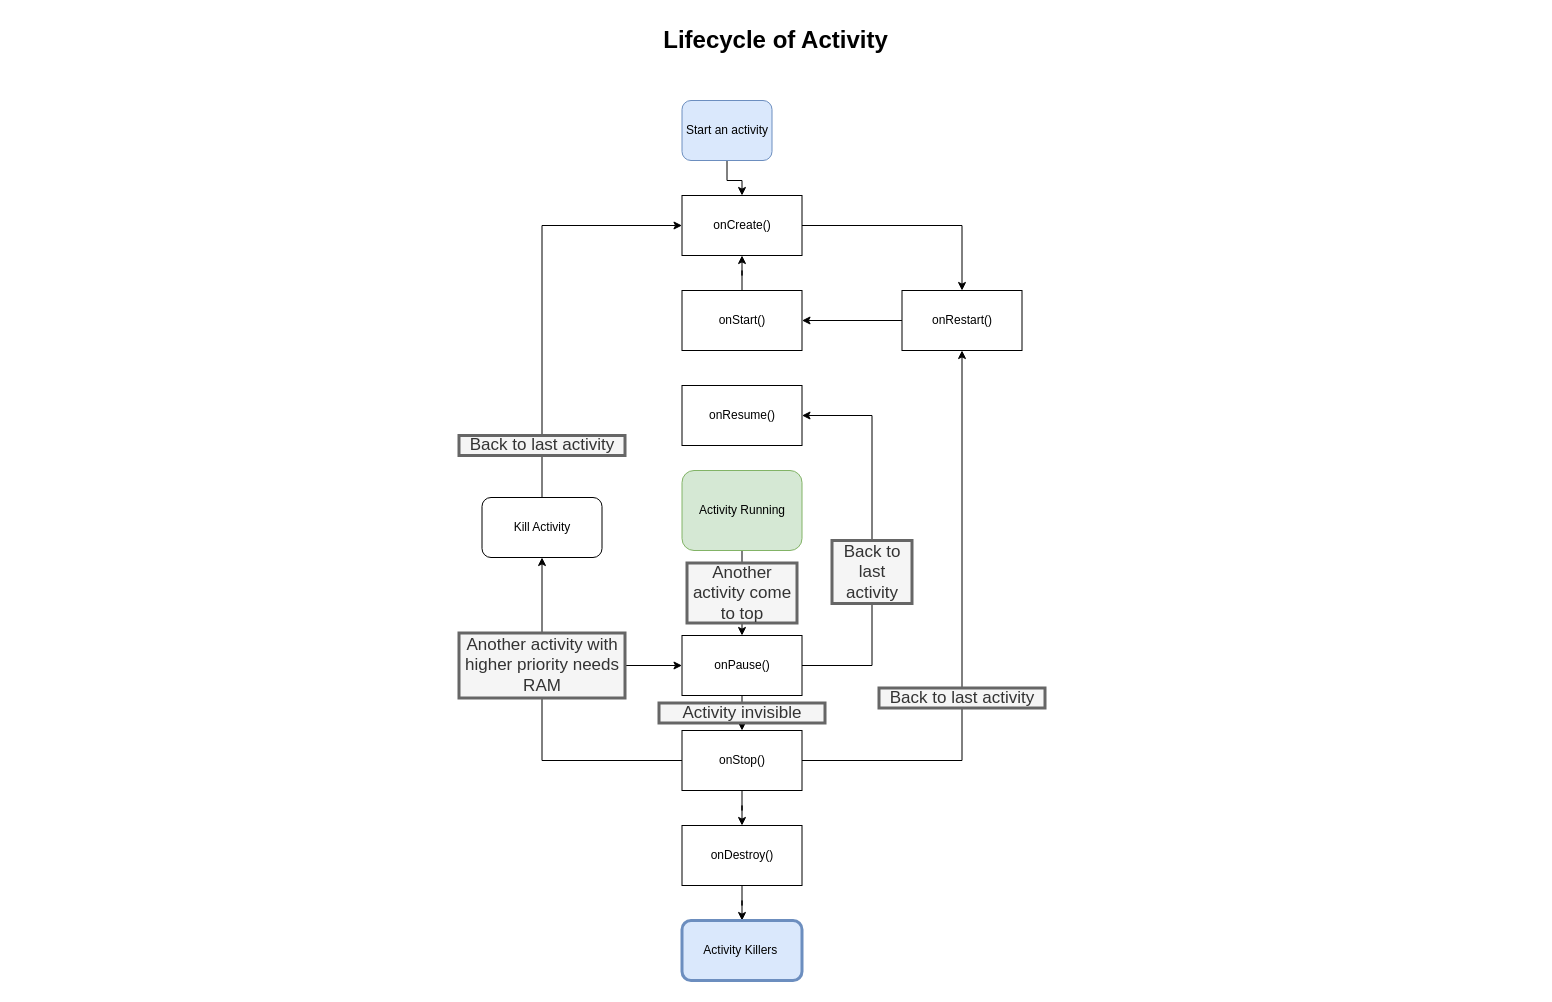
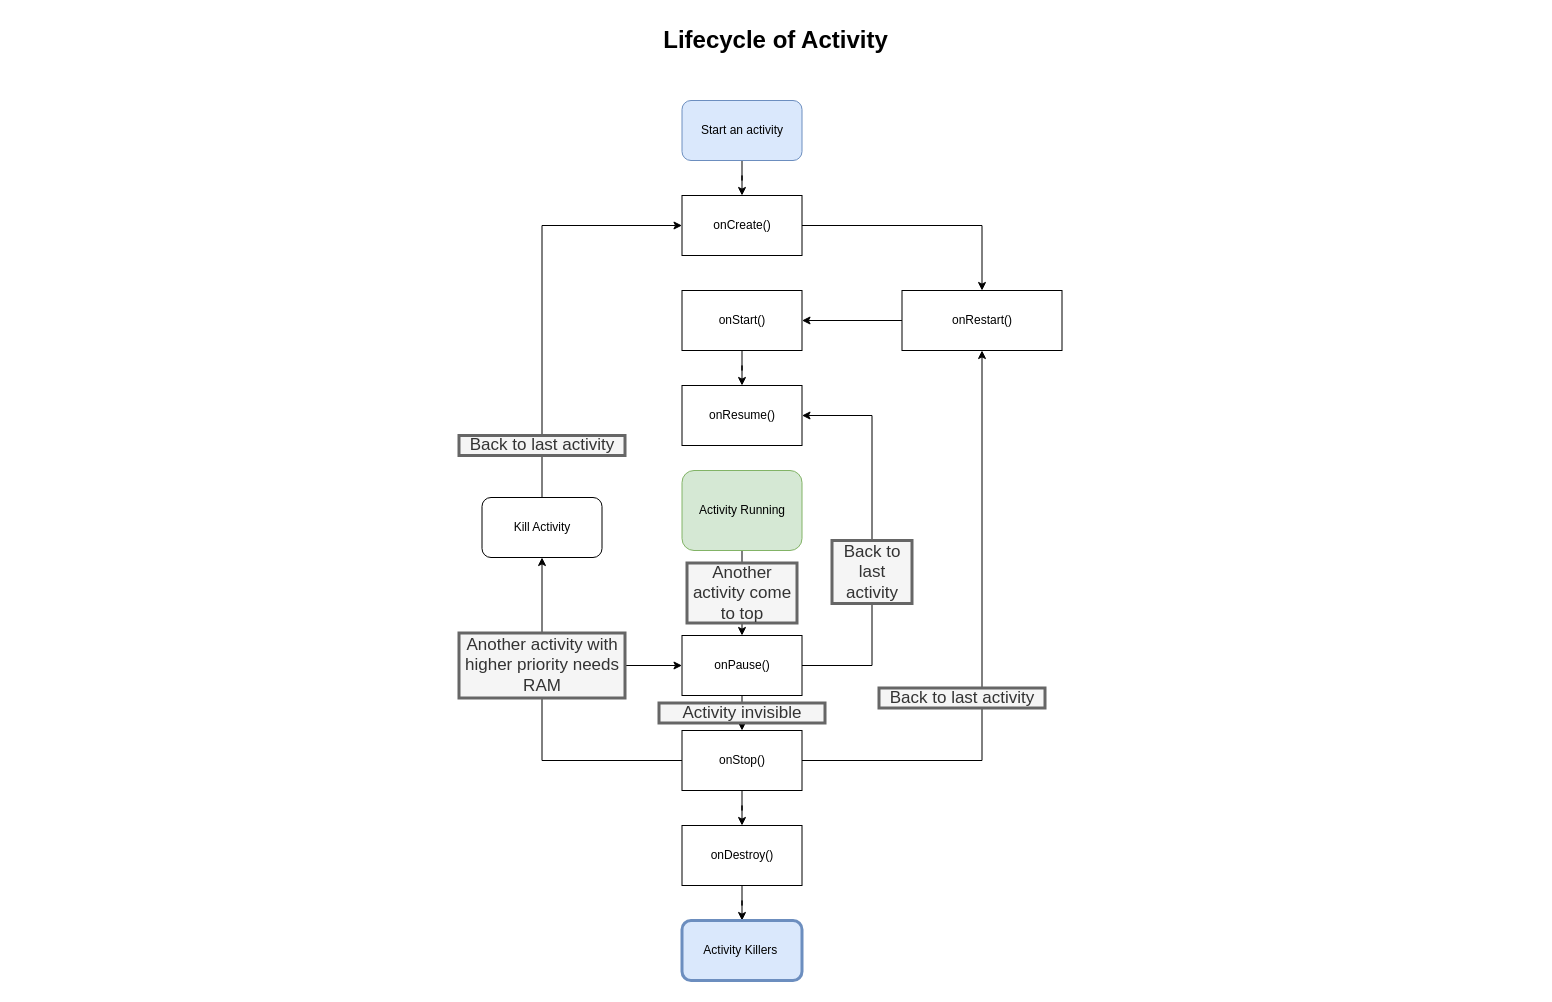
- <mxCell id="4" value="Start an activity" style="rounded=1;whiteSpace=wrap;html=1;fillColor=#dae8fc;strokeColor=#6c8ebf;" vertex="1" parent="1"><mxGeometry x="681.5" y="100" width="90" height="60" as="geometry" /></mxCell>
+ <mxCell id="4" value="Start an activity" style="rounded=1;whiteSpace=wrap;html=1;fillColor=#dae8fc;strokeColor=#6c8ebf;" vertex="1" parent="1"><mxGeometry x="681.5" y="100" width="120" height="60" as="geometry" /></mxCell>
- <mxCell id="7" value="" style="edgeStyle=orthogonalEdgeStyle;rounded=0;orthogonalLoop=1;jettySize=auto;html=1;" edge="1" parent="1" source="8" target="6"><mxGeometry relative="1" as="geometry" /></mxCell>
+ <mxCell id="7" value="" style="edgeStyle=orthogonalEdgeStyle;rounded=0;orthogonalLoop=1;jettySize=auto;html=1;" edge="1" parent="1" source="8" target="9"><mxGeometry relative="1" as="geometry" /></mxCell>
- <mxCell id="24" value="onRestart()" style="rounded=0;whiteSpace=wrap;html=1;" vertex="1" parent="1"><mxGeometry x="901.5" y="290" width="120" height="60" as="geometry" /></mxCell>
+ <mxCell id="24" value="onRestart()" style="rounded=0;whiteSpace=wrap;html=1;" vertex="1" parent="1"><mxGeometry x="901.5" y="290" width="160" height="60" as="geometry" /></mxCell>
